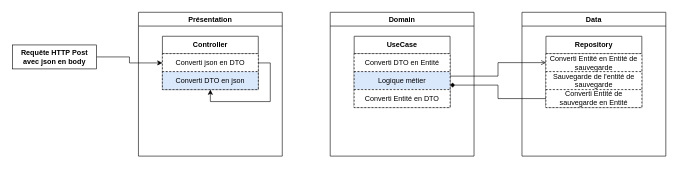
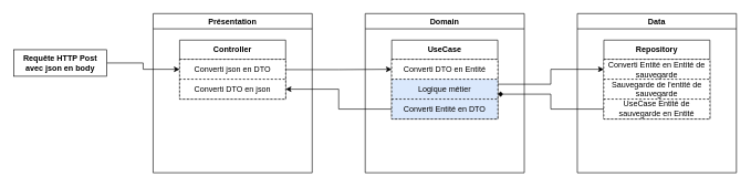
- <mxCell id="16" style="edgeStyle=orthogonalEdgeStyle;rounded=0;orthogonalLoop=1;jettySize=auto;html=1;exitX=1;exitY=0.5;exitDx=0;exitDy=0;entryX=0;entryY=0.5;entryDx=0;entryDy=0;" edge="1" parent="1" source="17" target="3"><mxGeometry relative="1" as="geometry" /></mxCell>
+ <mxCell id="16" style="edgeStyle=orthogonalEdgeStyle;rounded=0;orthogonalLoop=1;jettySize=auto;html=1;exitX=1;exitY=0.5;exitDx=0;exitDy=0;" edge="1" parent="1" source="17" target="4"><mxGeometry relative="1" as="geometry" /></mxCell>
- <mxCell id="18" style="edgeStyle=orthogonalEdgeStyle;rounded=0;orthogonalLoop=1;jettySize=auto;html=1;exitX=1;exitY=0.25;exitDx=0;exitDy=0;endArrow=open;" edge="1" parent="1" source="9" target="13"><mxGeometry relative="1" as="geometry" /></mxCell>
+ <mxCell id="18" style="edgeStyle=orthogonalEdgeStyle;rounded=0;orthogonalLoop=1;jettySize=auto;html=1;exitX=1;exitY=0.25;exitDx=0;exitDy=0;" edge="1" parent="1" source="9" target="13"><mxGeometry relative="1" as="geometry" /></mxCell>
- <mxCell id="5" value="Converti DTO en json" style="fontStyle=0;dashed=1;html=1;whiteSpace=wrap;fillColor=#dae8fc;" vertex="1" parent="3"><mxGeometry y="59" width="160" height="30" as="geometry" /></mxCell>
+ <mxCell id="5" value="Converti DTO en json" style="fontStyle=0;dashed=1;html=1;whiteSpace=wrap;" vertex="1" parent="3"><mxGeometry y="59" width="160" height="30" as="geometry" /></mxCell>
+ <mxCell id="20" style="edgeStyle=orthogonalEdgeStyle;rounded=0;orthogonalLoop=1;jettySize=auto;html=1;exitX=0;exitY=0.5;exitDx=0;exitDy=0;entryX=1;entryY=0.5;entryDx=0;entryDy=0;" edge="1" parent="1" source="10" target="5"><mxGeometry relative="1" as="geometry" /></mxCell>
- <mxCell id="10" value="Converti Entité en DTO" style="fontStyle=0;dashed=1;html=1;whiteSpace=wrap;" vertex="1" parent="7"><mxGeometry y="89" width="160" height="30" as="geometry" /></mxCell>
+ <mxCell id="10" value="Converti Entité en DTO" style="fontStyle=0;dashed=1;html=1;whiteSpace=wrap;fillColor=#dae8fc;" vertex="1" parent="7"><mxGeometry y="89" width="160" height="30" as="geometry" /></mxCell>
- <mxCell id="15" value="Converti Entité de sauvegarde en Entité" style="fontStyle=0;dashed=1;html=1;whiteSpace=wrap;" vertex="1" parent="12"><mxGeometry y="89" width="160" height="30" as="geometry" /></mxCell>
+ <mxCell id="15" value="UseCase Entité de sauvegarde en Entité" style="fontStyle=0;dashed=1;html=1;whiteSpace=wrap;" vertex="1" parent="12"><mxGeometry y="89" width="160" height="30" as="geometry" /></mxCell>
- <mxCell id="21" style="edgeStyle=orthogonalEdgeStyle;rounded=0;orthogonalLoop=1;jettySize=auto;html=1;exitX=1;exitY=0.5;exitDx=0;exitDy=0;" edge="1" parent="1" source="3" target="5"><mxGeometry relative="1" as="geometry" /></mxCell>
+ <mxCell id="21" style="edgeStyle=orthogonalEdgeStyle;rounded=0;orthogonalLoop=1;jettySize=auto;html=1;exitX=1;exitY=0.5;exitDx=0;exitDy=0;" edge="1" parent="1" source="3" target="8"><mxGeometry relative="1" as="geometry" /></mxCell>
